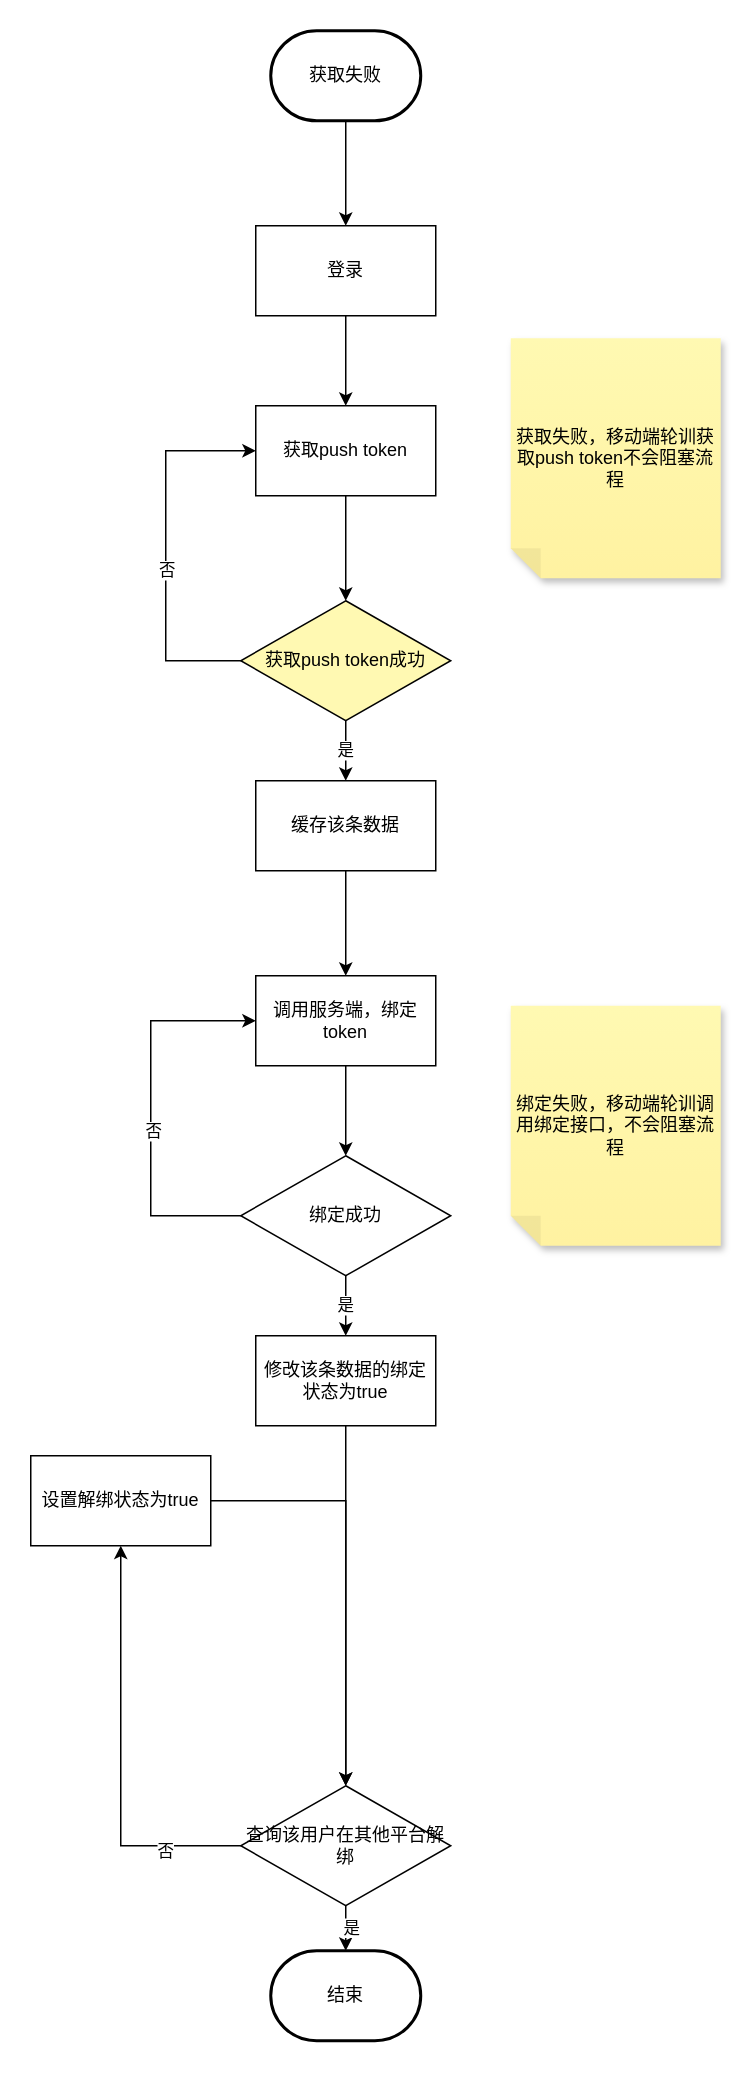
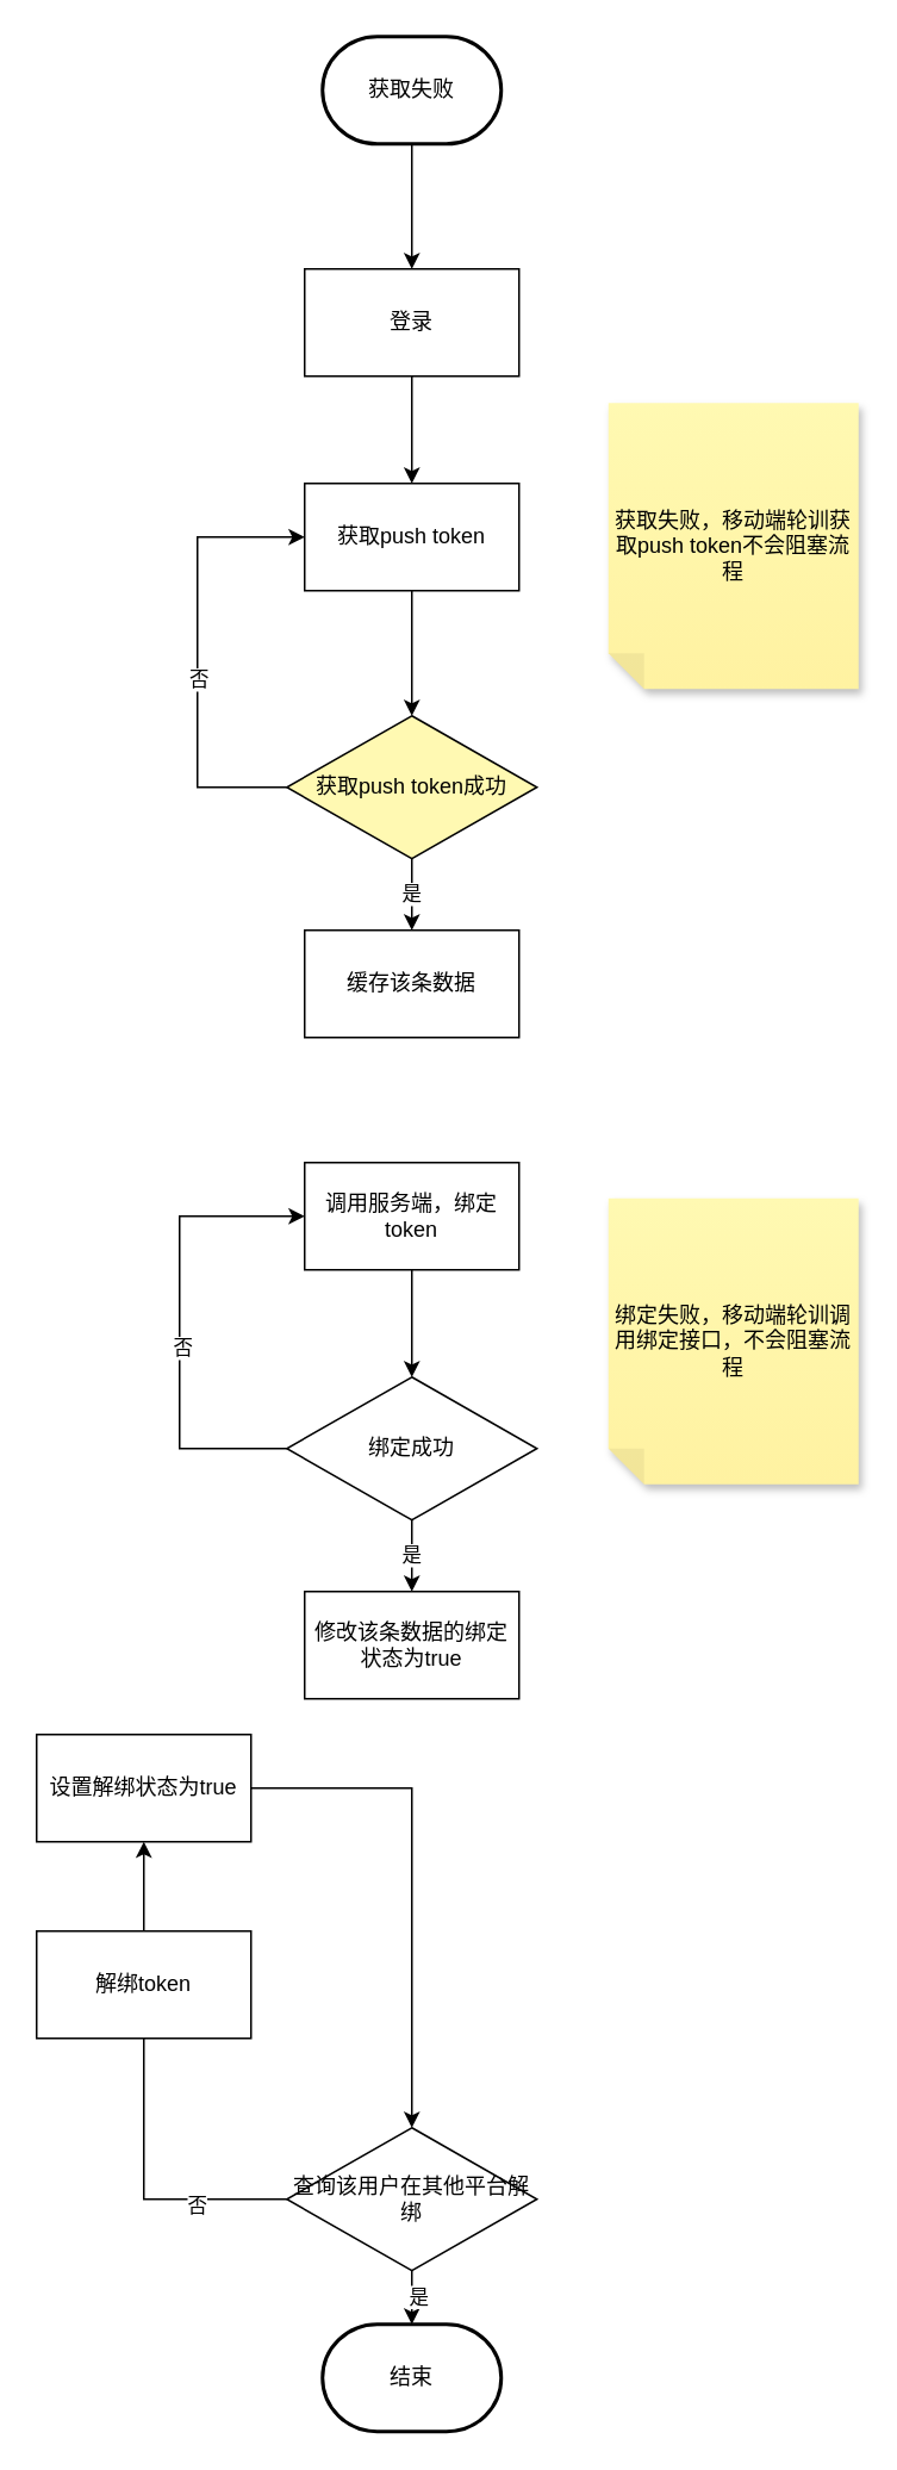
- <mxCell id="18" style="edgeStyle=orthogonalEdgeStyle;rounded=0;orthogonalLoop=1;jettySize=auto;html=1;entryX=0.5;entryY=0;entryDx=0;entryDy=0;" parent="1" source="19" target="13" edge="1"><mxGeometry relative="1" as="geometry" /></mxCell>
- <mxCell id="21" style="edgeStyle=orthogonalEdgeStyle;rounded=0;orthogonalLoop=1;jettySize=auto;html=1;entryX=0.5;entryY=0;entryDx=0;entryDy=0;" parent="1" source="20" target="28" edge="1"><mxGeometry relative="1" as="geometry"><mxPoint x="240" y="1000" as="targetPoint" /></mxGeometry></mxCell>
+ <mxCell id="29" value="解绑token" style="rounded=0;whiteSpace=wrap;html=1;" vertex="1" parent="1"><mxGeometry x="20" y="1080" width="120" height="60" as="geometry" /></mxCell>
